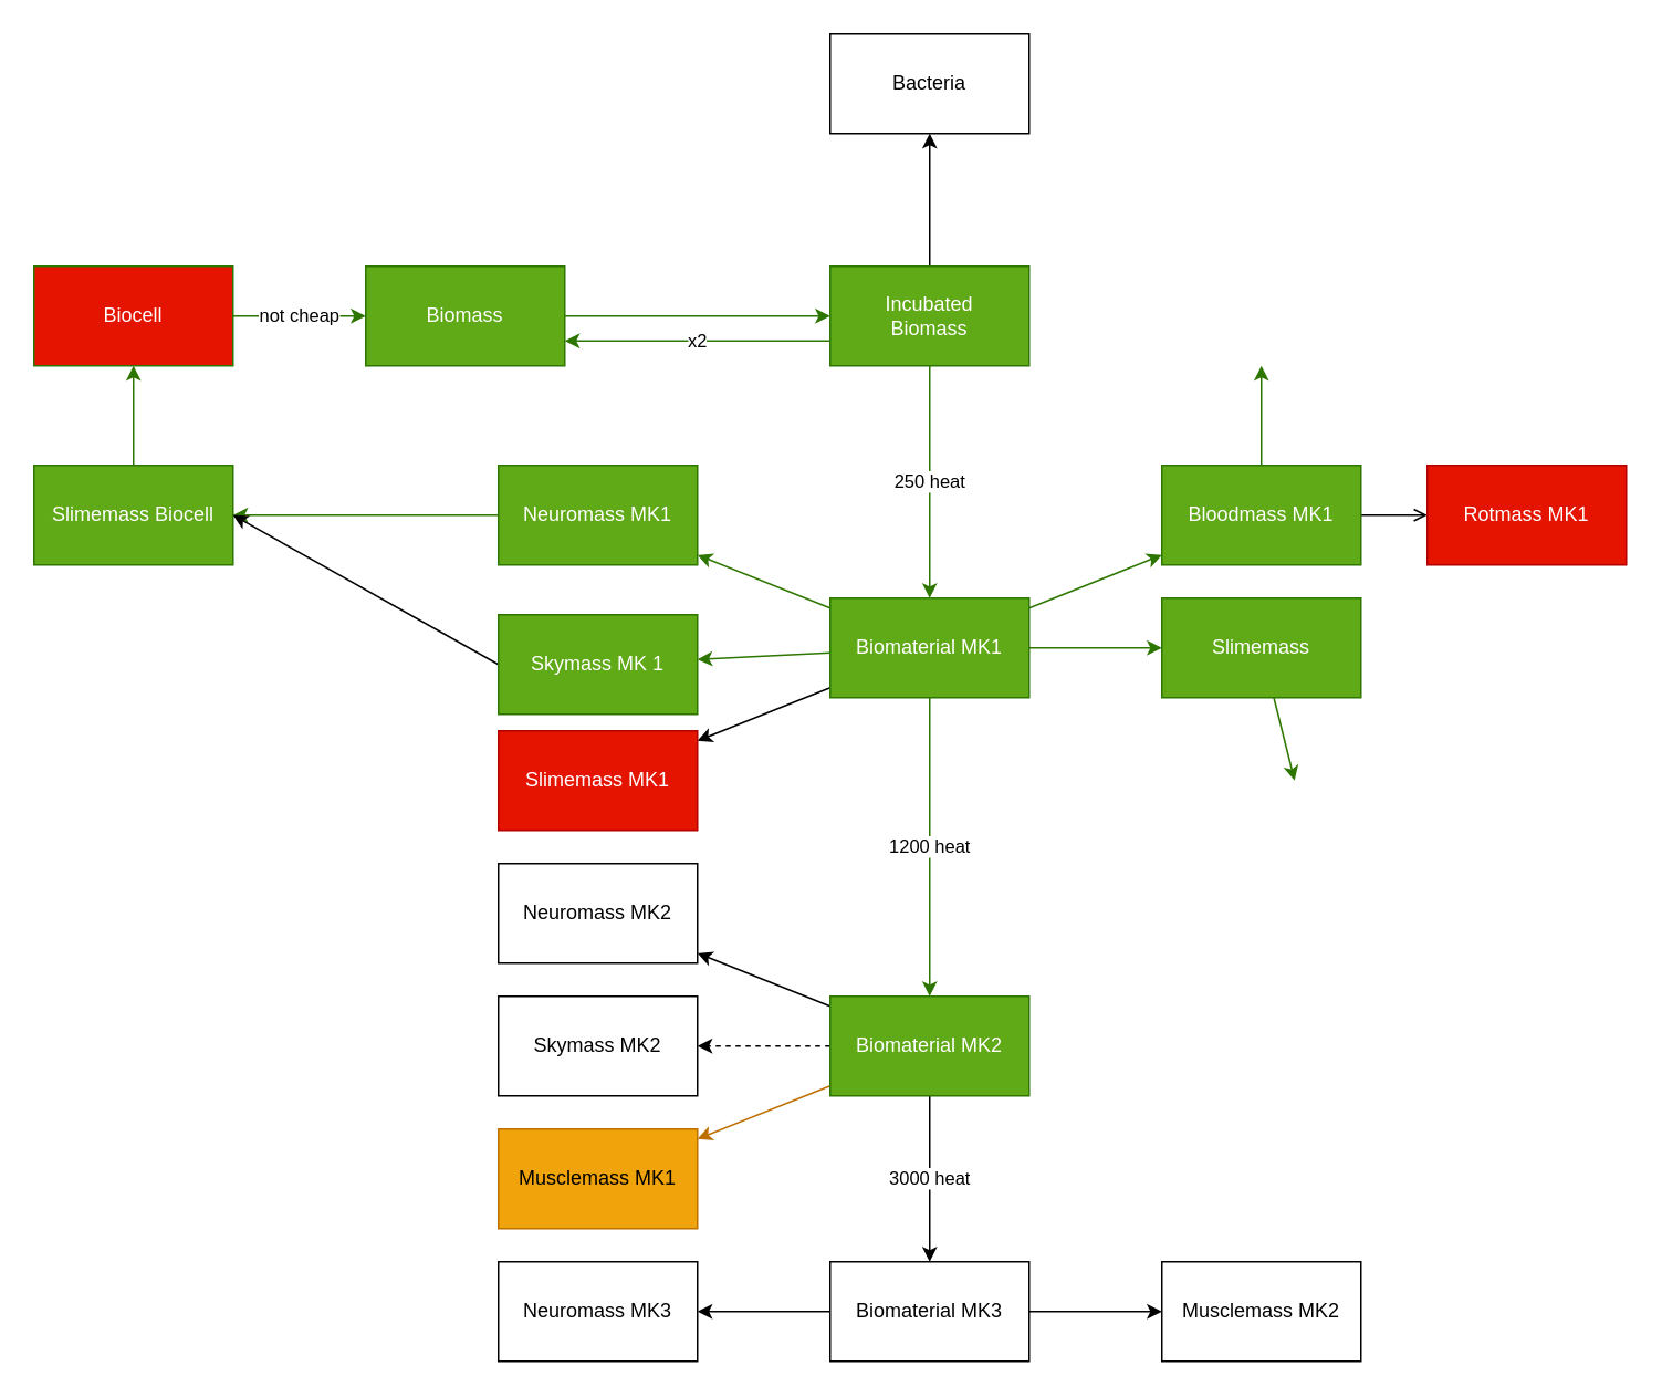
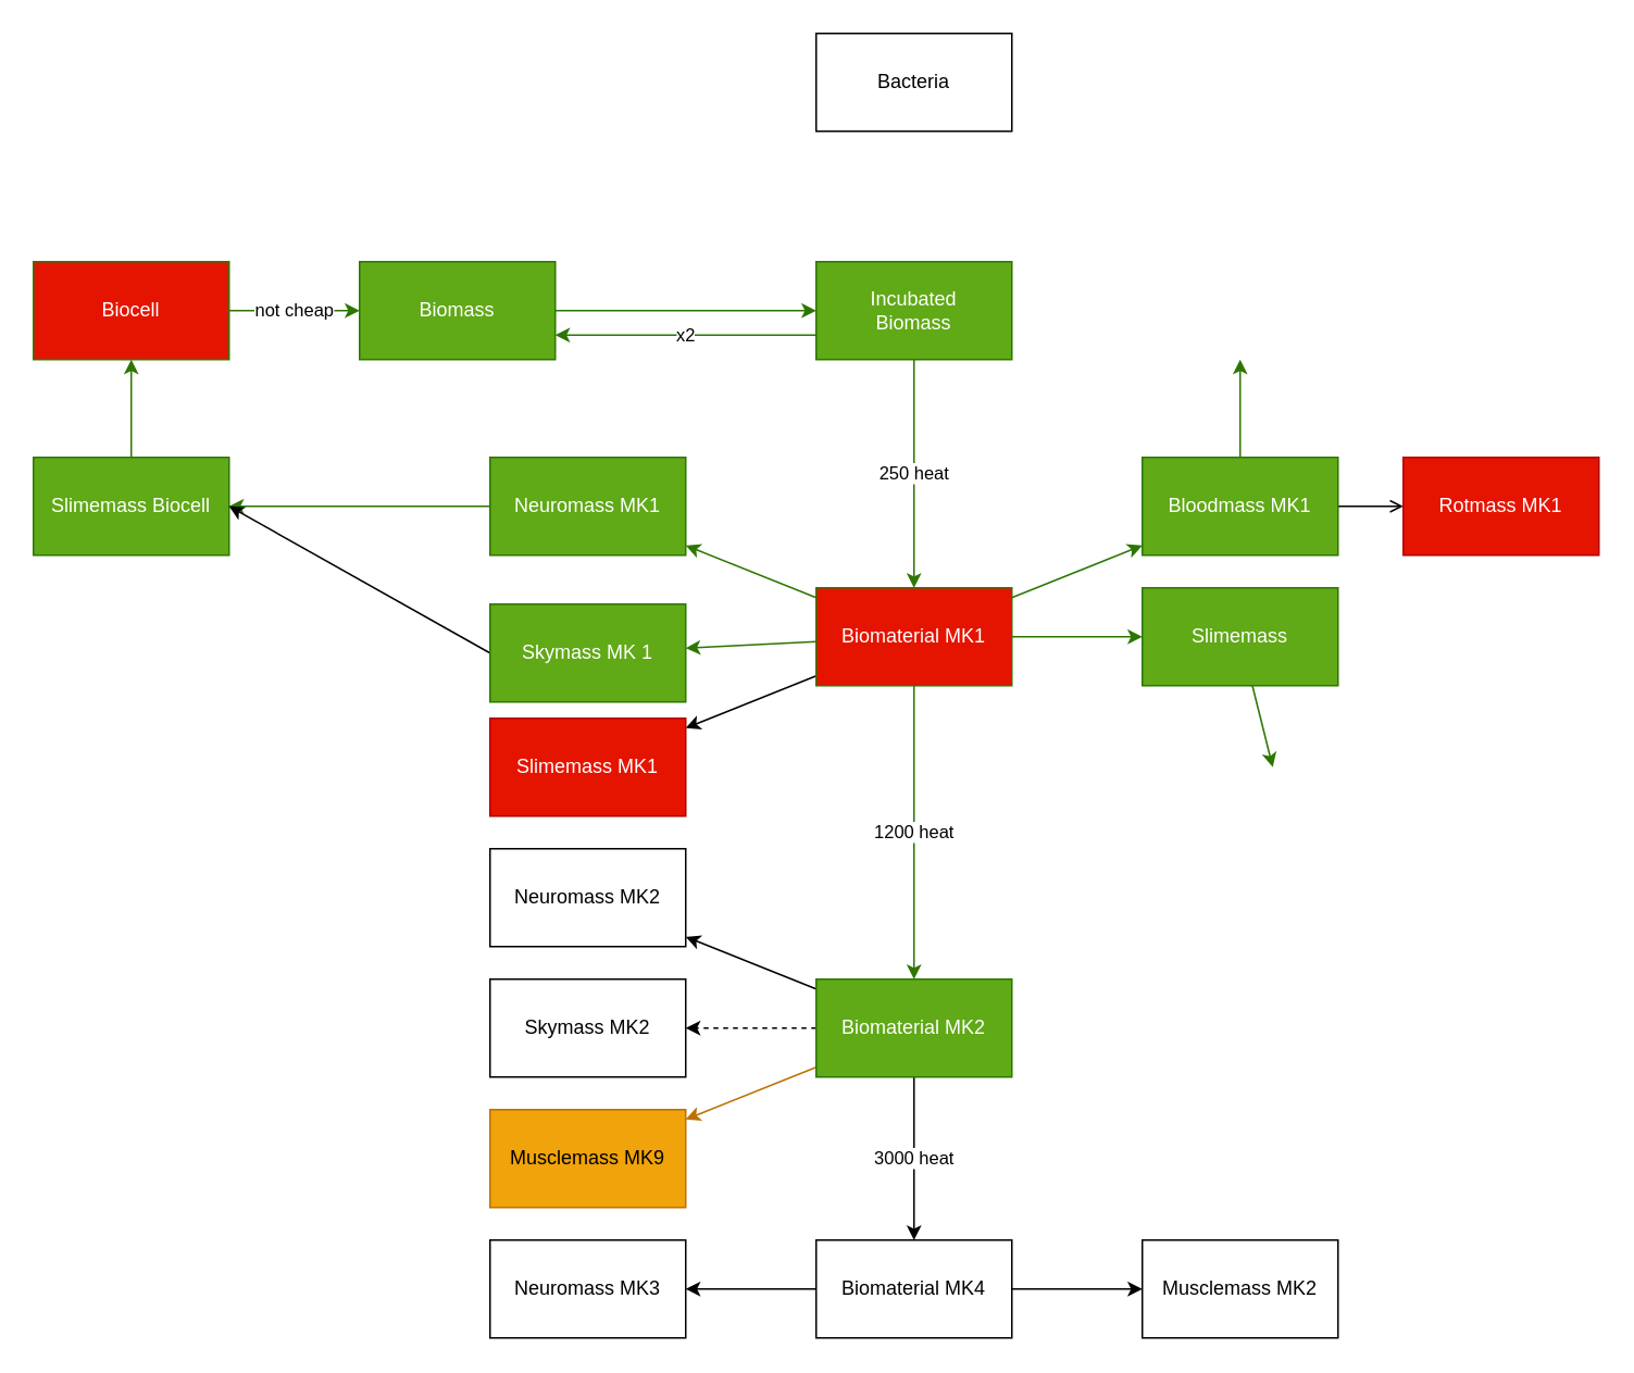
- <mxCell id="10" value="" style="edgeStyle=none;html=1;" parent="1" source="11" target="32" edge="1"><mxGeometry relative="1" as="geometry" /></mxCell>
- <mxCell id="19" value="Biomaterial MK1" style="whiteSpace=wrap;html=1;rounded=0;fillColor=#60a917;fontColor=#ffffff;strokeColor=#2D7600;" parent="1" vertex="1"><mxGeometry x="500" y="360" width="120" height="60" as="geometry" /></mxCell>
+ <mxCell id="19" value="Biomaterial MK1" style="whiteSpace=wrap;html=1;rounded=0;fillColor=#e51400;fontColor=#ffffff;strokeColor=#2D7600;" parent="1" vertex="1"><mxGeometry x="500" y="360" width="120" height="60" as="geometry" /></mxCell>
- <mxCell id="28" value="Musclemass MK1" style="whiteSpace=wrap;html=1;rounded=0;fillColor=#f0a30a;fontColor=#000000;strokeColor=#BD7000;" parent="1" vertex="1"><mxGeometry x="300" y="680" width="120" height="60" as="geometry" /></mxCell>
+ <mxCell id="28" value="Musclemass MK9" style="whiteSpace=wrap;html=1;rounded=0;fillColor=#f0a30a;fontColor=#000000;strokeColor=#BD7000;" parent="1" vertex="1"><mxGeometry x="300" y="680" width="120" height="60" as="geometry" /></mxCell>
- <mxCell id="31" value="Biomaterial MK3" style="whiteSpace=wrap;html=1;rounded=0;" parent="1" vertex="1"><mxGeometry x="500" y="760" width="120" height="60" as="geometry" /></mxCell>
+ <mxCell id="31" value="Biomaterial MK4" style="whiteSpace=wrap;html=1;rounded=0;" parent="1" vertex="1"><mxGeometry x="500" y="760" width="120" height="60" as="geometry" /></mxCell>
